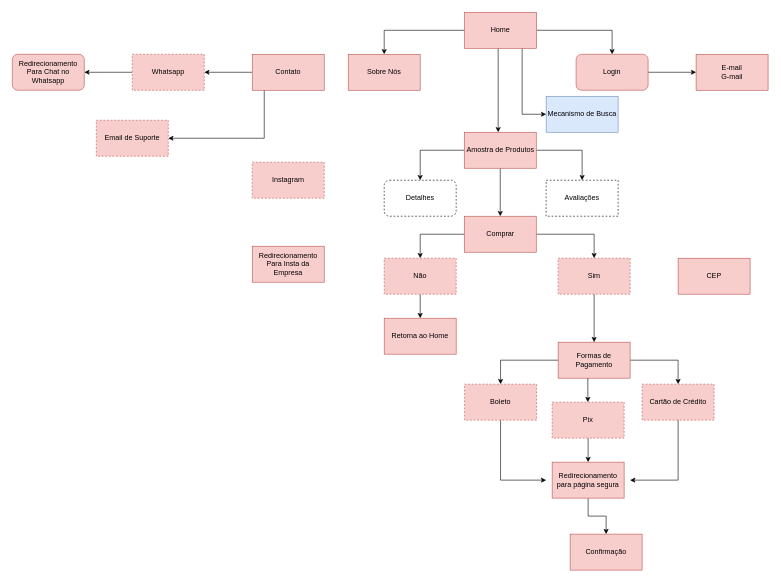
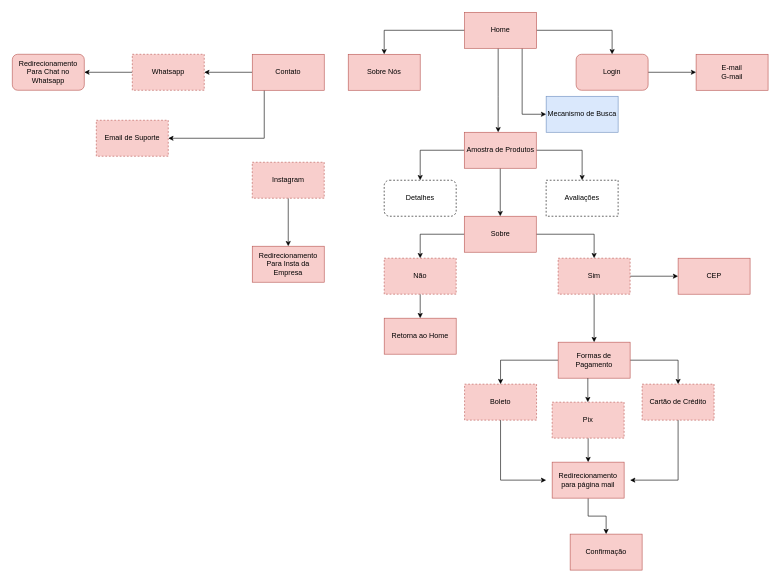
- <mxCell id="23" value="Comprar" style="rounded=0;whiteSpace=wrap;html=1;fillColor=#f8cecc;strokeColor=#b85450;" vertex="1" parent="1"><mxGeometry x="773.5" y="360" width="120" height="60" as="geometry" /></mxCell>
+ <mxCell id="23" value="Sobre" style="rounded=0;whiteSpace=wrap;html=1;fillColor=#f8cecc;strokeColor=#b85450;" vertex="1" parent="1"><mxGeometry x="773.5" y="360" width="120" height="60" as="geometry" /></mxCell>
+ <mxCell id="48" value="" style="edgeStyle=orthogonalEdgeStyle;rounded=0;orthogonalLoop=1;jettySize=auto;html=1;" edge="1" parent="1" source="49" target="50"><mxGeometry relative="1" as="geometry" /></mxCell>
+ <mxCell id="24" value="" style="edgeStyle=orthogonalEdgeStyle;rounded=0;orthogonalLoop=1;jettySize=auto;html=1;" edge="1" parent="1" source="26" target="29"><mxGeometry relative="1" as="geometry" /></mxCell>
- <mxCell id="37" value="Redirecionamento para página segura" style="rounded=0;whiteSpace=wrap;html=1;fillColor=#f8cecc;strokeColor=#b85450;" vertex="1" parent="1"><mxGeometry x="920" y="770" width="120" height="60" as="geometry" /></mxCell>
+ <mxCell id="37" value="Redirecionamento para página mail" style="rounded=0;whiteSpace=wrap;html=1;fillColor=#f8cecc;strokeColor=#b85450;" vertex="1" parent="1"><mxGeometry x="920" y="770" width="120" height="60" as="geometry" /></mxCell>
